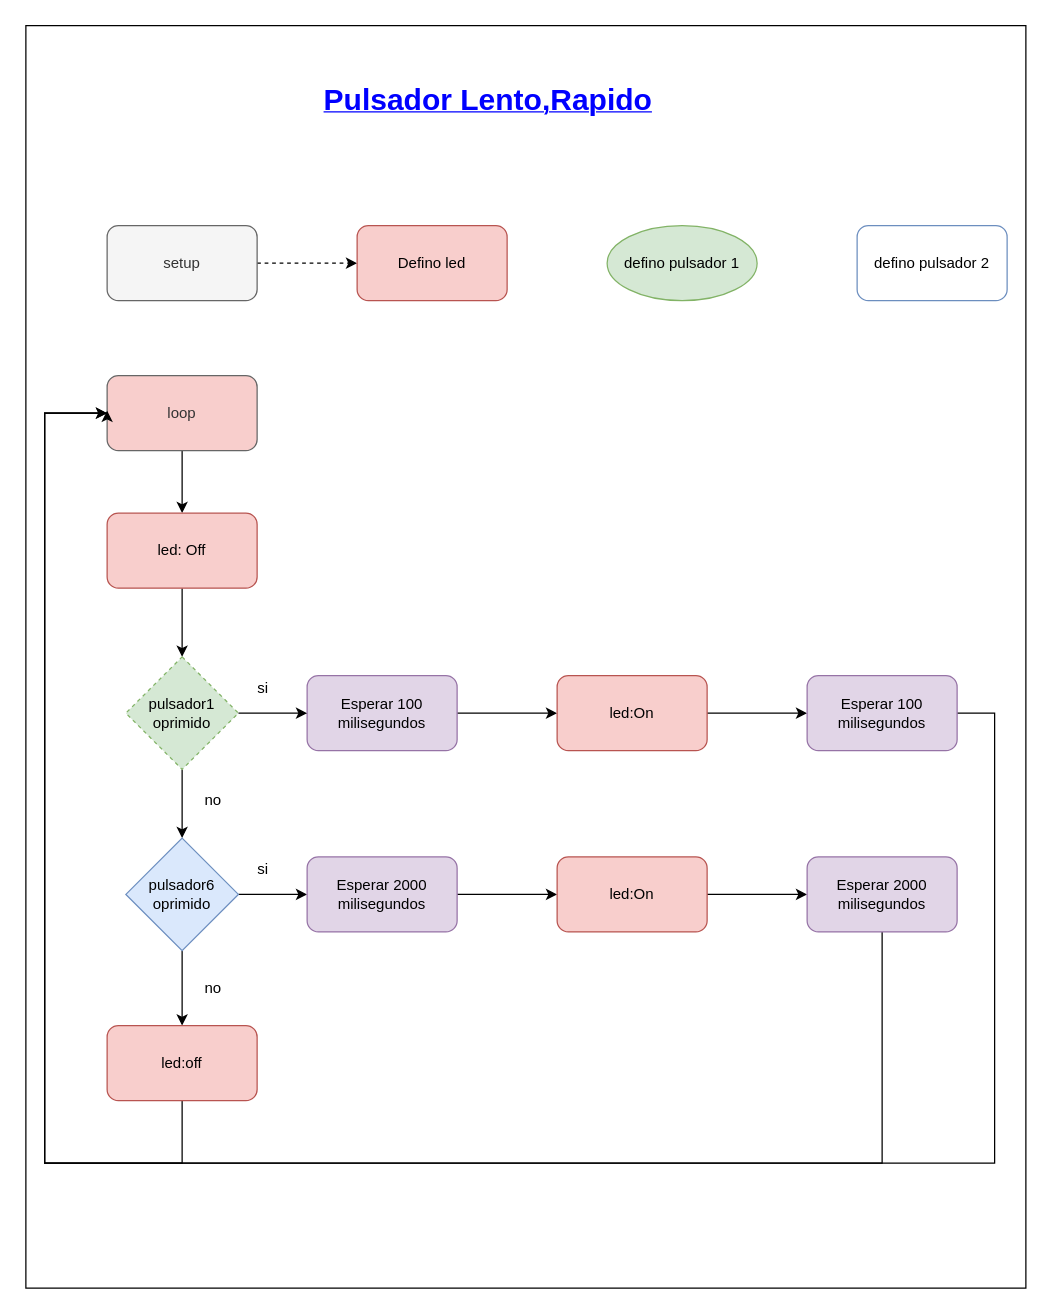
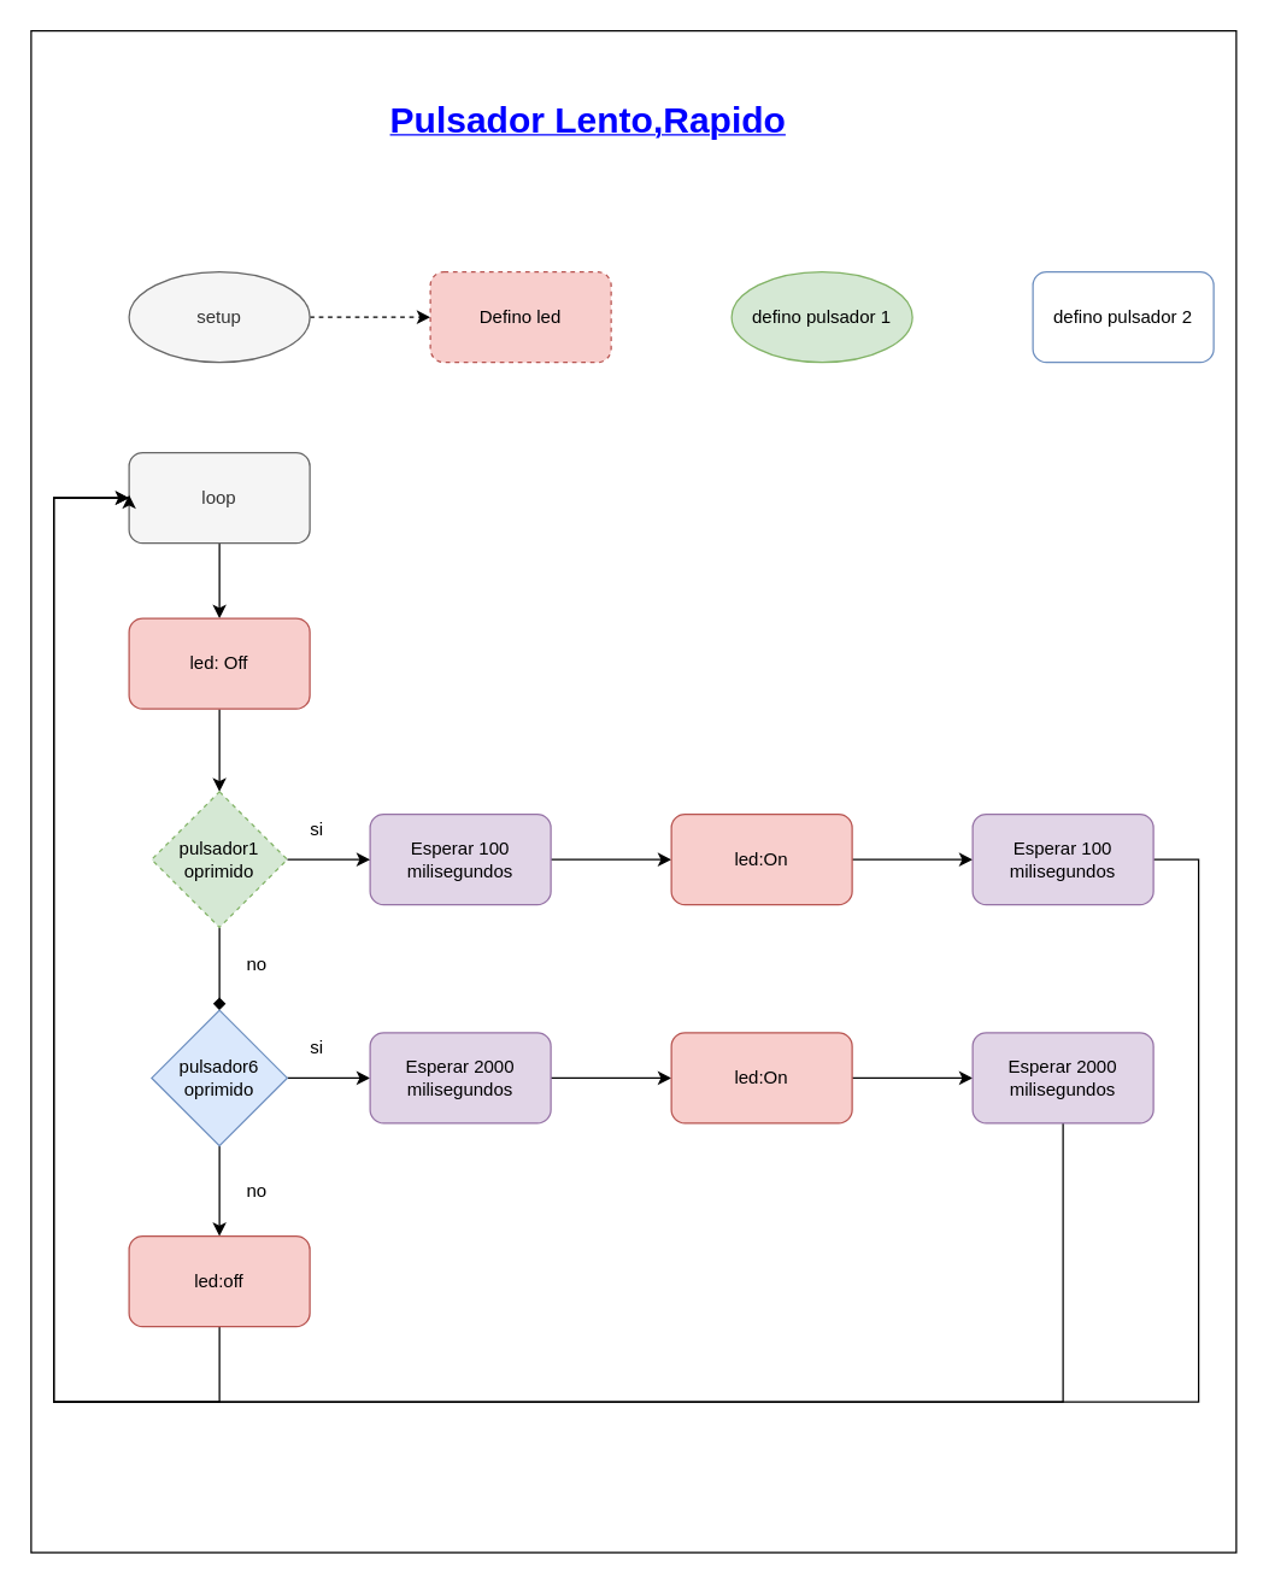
- <mxCell id="4" value="setup" style="rounded=1;whiteSpace=wrap;html=1;fillColor=#f5f5f5;strokeColor=#666666;fontColor=#333333;" vertex="1" parent="1"><mxGeometry x="85" y="180" width="120" height="60" as="geometry" /></mxCell>
+ <mxCell id="4" value="setup" style="ellipse;whiteSpace=wrap;html=1;fillColor=#f5f5f5;strokeColor=#666666;fontColor=#333333;" vertex="1" parent="1"><mxGeometry x="85" y="180" width="120" height="60" as="geometry" /></mxCell>
- <mxCell id="7" value="Defino led" style="rounded=1;whiteSpace=wrap;html=1;fillColor=#f8cecc;strokeColor=#b85450;" vertex="1" parent="1"><mxGeometry x="285" y="180" width="120" height="60" as="geometry" /></mxCell>
+ <mxCell id="7" value="Defino led" style="rounded=1;whiteSpace=wrap;html=1;fillColor=#f8cecc;strokeColor=#b85450;dashed=1;" vertex="1" parent="1"><mxGeometry x="285" y="180" width="120" height="60" as="geometry" /></mxCell>
- <mxCell id="6" value="loop" style="rounded=1;whiteSpace=wrap;html=1;fillColor=#f8cecc;strokeColor=#666666;fontColor=#333333;" vertex="1" parent="1"><mxGeometry x="85" y="300" width="120" height="60" as="geometry" /></mxCell>
+ <mxCell id="6" value="loop" style="rounded=1;whiteSpace=wrap;html=1;fillColor=#f5f5f5;strokeColor=#666666;fontColor=#333333;" vertex="1" parent="1"><mxGeometry x="85" y="300" width="120" height="60" as="geometry" /></mxCell>
- <mxCell id="18" value="" style="edgeStyle=orthogonalEdgeStyle;rounded=0;orthogonalLoop=1;jettySize=auto;html=1;" edge="1" parent="1" source="20" target="23"><mxGeometry relative="1" as="geometry" /></mxCell>
+ <mxCell id="18" value="" style="edgeStyle=orthogonalEdgeStyle;rounded=0;orthogonalLoop=1;jettySize=auto;html=1;endArrow=diamond;" edge="1" parent="1" source="20" target="23"><mxGeometry relative="1" as="geometry" /></mxCell>
